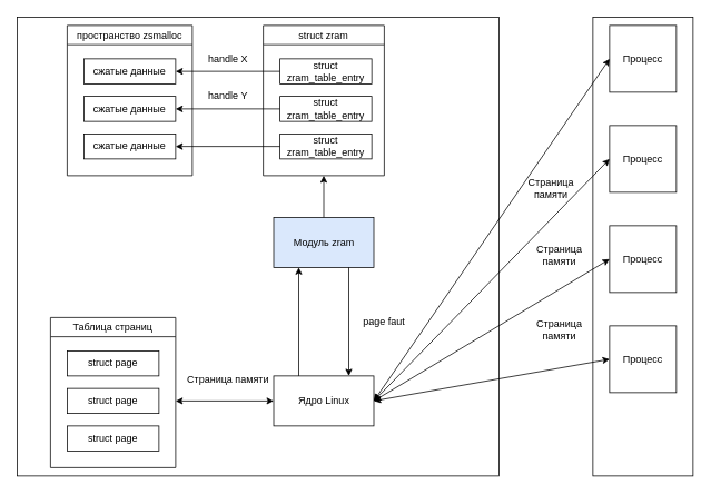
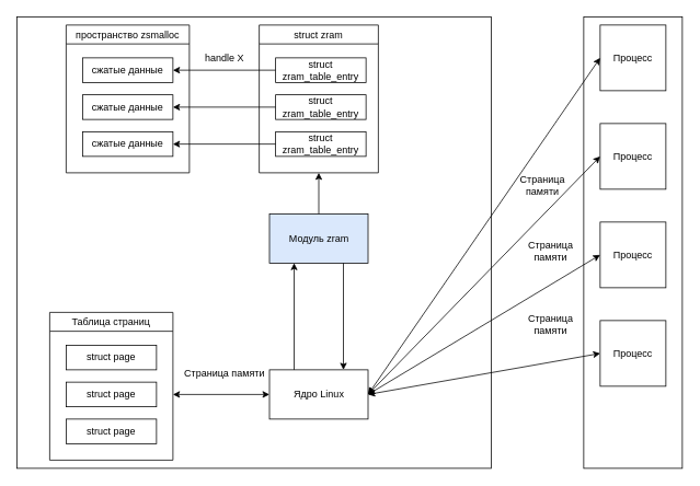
- <mxCell id="39" value="handle Y" style="text;html=1;strokeColor=none;fillColor=none;align=center;verticalAlign=middle;whiteSpace=wrap;rounded=0;" vertex="1" parent="1"><mxGeometry x="242.5" width="60" height="30" as="geometry" y="100" /></mxCell>
- <mxCell id="21" value="page faut" style="text;html=1;strokeColor=none;fillColor=none;align=center;verticalAlign=middle;whiteSpace=wrap;rounded=0;" parent="1" vertex="1"><mxGeometry x="430" y="370" width="60" height="30" as="geometry" /></mxCell>
